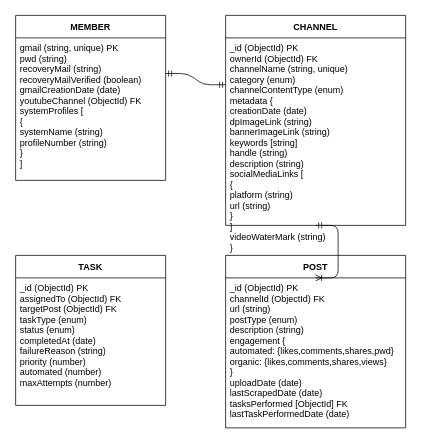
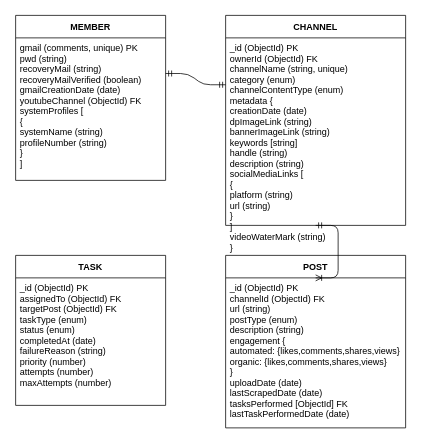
- <mxCell id="3" value="gmail (string, unique) PK&#10;pwd (string)&#10;recoveryMail (string)&#10;recoveryMailVerified (boolean)&#10;gmailCreationDate (date)&#10;youtubeChannel (ObjectId) FK&#10;systemProfiles [&#10;    {&#10;        systemName (string)&#10;        profileNumber (string)&#10;    }&#10;]" style="align=left;strokeColor=none;fillColor=none;spacingLeft=4;fontSize=12;verticalAlign=top;resizable=0;rotatable=0;part=1;" parent="2" vertex="1"><mxGeometry y="30" width="200" height="190" as="geometry" /></mxCell>
+ <mxCell id="3" value="gmail (comments, unique) PK&#10;pwd (string)&#10;recoveryMail (string)&#10;recoveryMailVerified (boolean)&#10;gmailCreationDate (date)&#10;youtubeChannel (ObjectId) FK&#10;systemProfiles [&#10;    {&#10;        systemName (string)&#10;        profileNumber (string)&#10;    }&#10;]" style="align=left;strokeColor=none;fillColor=none;spacingLeft=4;fontSize=12;verticalAlign=top;resizable=0;rotatable=0;part=1;" parent="2" vertex="1"><mxGeometry y="30" width="200" height="190" as="geometry" /></mxCell>
- <mxCell id="9" value="_id (ObjectId) PK&#10;assignedTo (ObjectId) FK&#10;targetPost (ObjectId) FK&#10;taskType (enum)&#10;status (enum)&#10;completedAt (date)&#10;failureReason (string)&#10;priority (number)&#10;automated (number)&#10;maxAttempts (number)" style="align=left;strokeColor=none;fillColor=none;spacingLeft=4;fontSize=12;verticalAlign=top;resizable=0;rotatable=0;part=1;" parent="8" vertex="1"><mxGeometry y="30" width="200" height="170" as="geometry" /></mxCell>
+ <mxCell id="9" value="_id (ObjectId) PK&#10;assignedTo (ObjectId) FK&#10;targetPost (ObjectId) FK&#10;taskType (enum)&#10;status (enum)&#10;completedAt (date)&#10;failureReason (string)&#10;priority (number)&#10;attempts (number)&#10;maxAttempts (number)" style="align=left;strokeColor=none;fillColor=none;spacingLeft=4;fontSize=12;verticalAlign=top;resizable=0;rotatable=0;part=1;" parent="8" vertex="1"><mxGeometry y="30" width="200" height="170" as="geometry" /></mxCell>
- <mxCell id="7" value="_id (ObjectId) PK&#10;channelId (ObjectId) FK&#10;url (string)&#10;postType (enum)&#10;description (string)&#10;engagement {&#10;    automated: {likes,comments,shares,pwd}&#10;    organic: {likes,comments,shares,views}&#10;}&#10;uploadDate (date)&#10;lastScrapedDate (date)&#10;tasksPerformed [ObjectId] FK&#10;lastTaskPerformedDate (date)" style="align=left;strokeColor=none;fillColor=none;spacingLeft=4;fontSize=12;verticalAlign=top;resizable=0;rotatable=0;part=1;" parent="6" vertex="1"><mxGeometry y="30" width="240" height="200" as="geometry" /></mxCell>
+ <mxCell id="7" value="_id (ObjectId) PK&#10;channelId (ObjectId) FK&#10;url (string)&#10;postType (enum)&#10;description (string)&#10;engagement {&#10;    automated: {likes,comments,shares,views}&#10;    organic: {likes,comments,shares,views}&#10;}&#10;uploadDate (date)&#10;lastScrapedDate (date)&#10;tasksPerformed [ObjectId] FK&#10;lastTaskPerformedDate (date)" style="align=left;strokeColor=none;fillColor=none;spacingLeft=4;fontSize=12;verticalAlign=top;resizable=0;rotatable=0;part=1;" parent="6" vertex="1"><mxGeometry y="30" width="240" height="200" as="geometry" /></mxCell>
